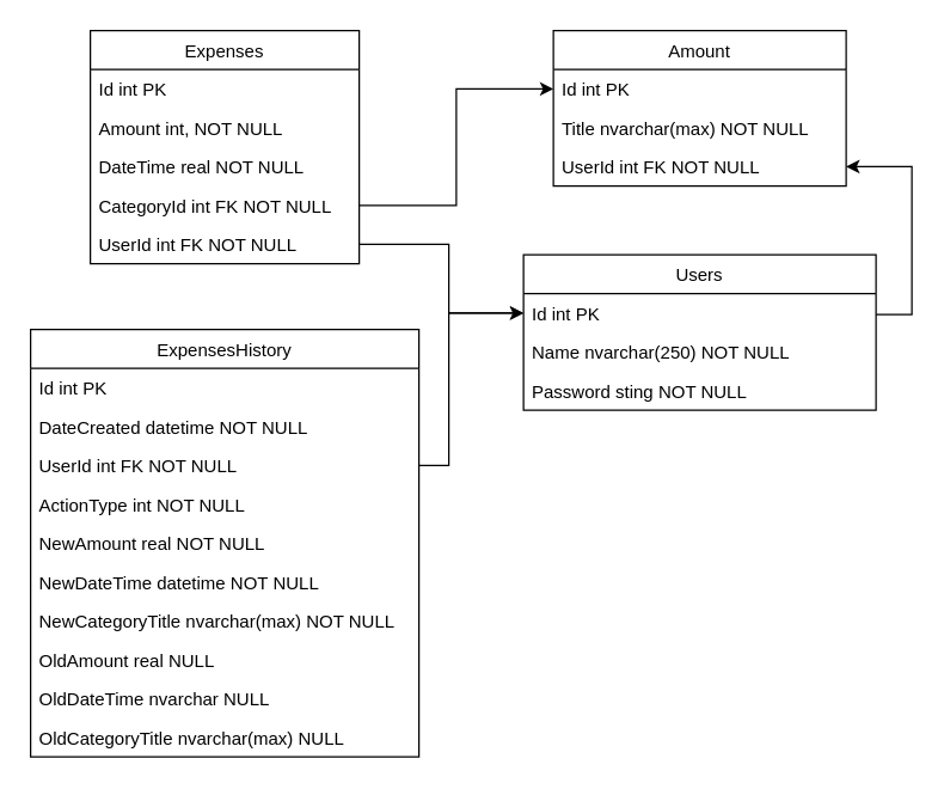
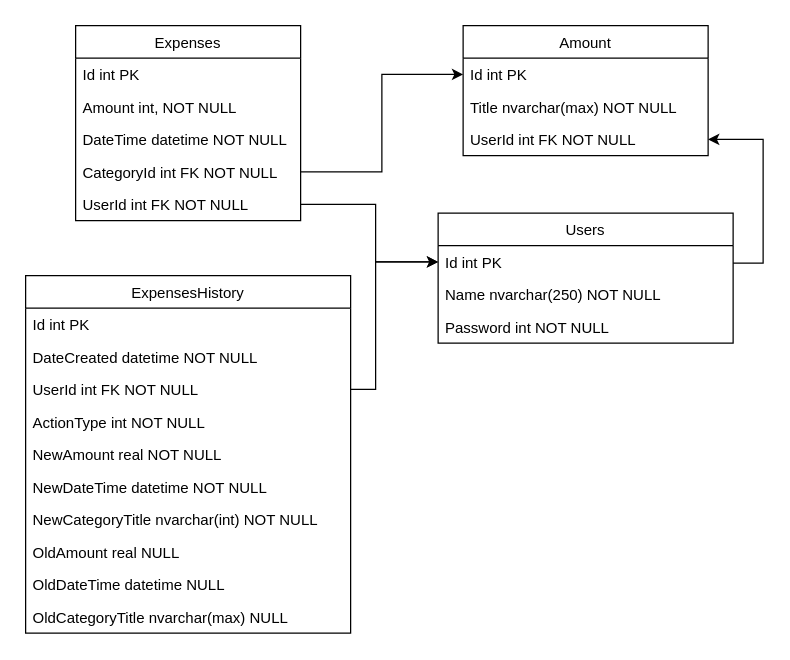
- <mxCell id="5" value="DateTime real NOT NULL" style="text;strokeColor=none;fillColor=none;align=left;verticalAlign=top;spacingLeft=4;spacingRight=4;overflow=hidden;rotatable=0;points=[[0,0.5],[1,0.5]];portConstraint=eastwest;" parent="2" vertex="1"><mxGeometry y="78" width="180" height="26" as="geometry" /></mxCell>
+ <mxCell id="5" value="DateTime datetime NOT NULL" style="text;strokeColor=none;fillColor=none;align=left;verticalAlign=top;spacingLeft=4;spacingRight=4;overflow=hidden;rotatable=0;points=[[0,0.5],[1,0.5]];portConstraint=eastwest;" parent="2" vertex="1"><mxGeometry y="78" width="180" height="26" as="geometry" /></mxCell>
- <mxCell id="16" value="Password sting NOT NULL" style="text;strokeColor=none;fillColor=none;align=left;verticalAlign=top;spacingLeft=4;spacingRight=4;overflow=hidden;rotatable=0;points=[[0,0.5],[1,0.5]];portConstraint=eastwest;" parent="13" vertex="1"><mxGeometry y="78" width="236" height="26" as="geometry" /></mxCell>
+ <mxCell id="16" value="Password int NOT NULL" style="text;strokeColor=none;fillColor=none;align=left;verticalAlign=top;spacingLeft=4;spacingRight=4;overflow=hidden;rotatable=0;points=[[0,0.5],[1,0.5]];portConstraint=eastwest;" parent="13" vertex="1"><mxGeometry y="78" width="236" height="26" as="geometry" /></mxCell>
- <mxCell id="24" value="NewCategoryTitle nvarchar(max) NOT NULL" style="text;strokeColor=none;fillColor=none;align=left;verticalAlign=top;spacingLeft=4;spacingRight=4;overflow=hidden;rotatable=0;points=[[0,0.5],[1,0.5]];portConstraint=eastwest;" vertex="1" parent="17"><mxGeometry y="182" width="260" height="26" as="geometry" /></mxCell>
+ <mxCell id="24" value="NewCategoryTitle nvarchar(int) NOT NULL" style="text;strokeColor=none;fillColor=none;align=left;verticalAlign=top;spacingLeft=4;spacingRight=4;overflow=hidden;rotatable=0;points=[[0,0.5],[1,0.5]];portConstraint=eastwest;" vertex="1" parent="17"><mxGeometry y="182" width="260" height="26" as="geometry" /></mxCell>
- <mxCell id="26" value="OldDateTime nvarchar NULL" style="text;strokeColor=none;fillColor=none;align=left;verticalAlign=top;spacingLeft=4;spacingRight=4;overflow=hidden;rotatable=0;points=[[0,0.5],[1,0.5]];portConstraint=eastwest;" vertex="1" parent="17"><mxGeometry y="234" width="260" height="26" as="geometry" /></mxCell>
+ <mxCell id="26" value="OldDateTime datetime NULL" style="text;strokeColor=none;fillColor=none;align=left;verticalAlign=top;spacingLeft=4;spacingRight=4;overflow=hidden;rotatable=0;points=[[0,0.5],[1,0.5]];portConstraint=eastwest;" vertex="1" parent="17"><mxGeometry y="234" width="260" height="26" as="geometry" /></mxCell>
